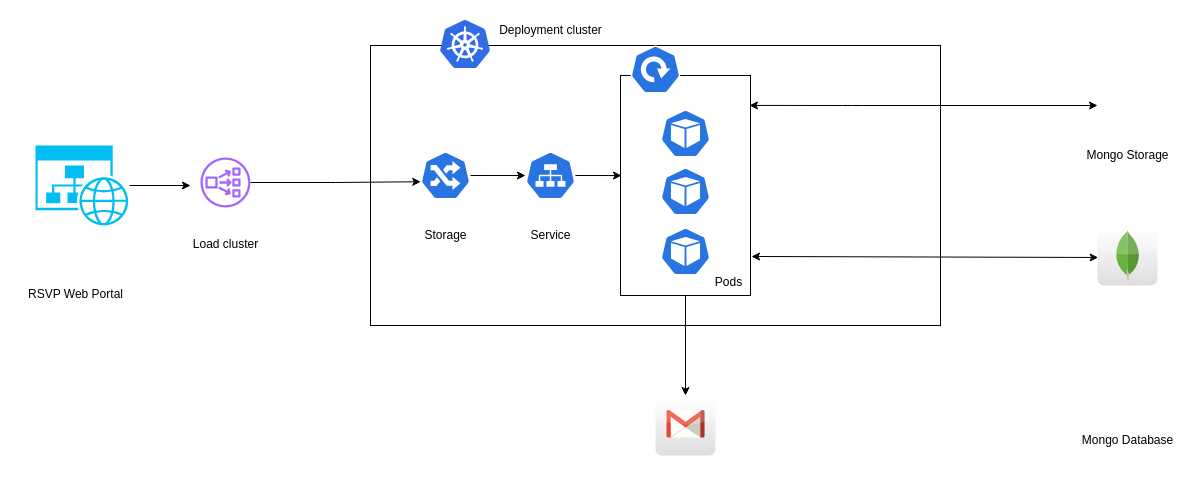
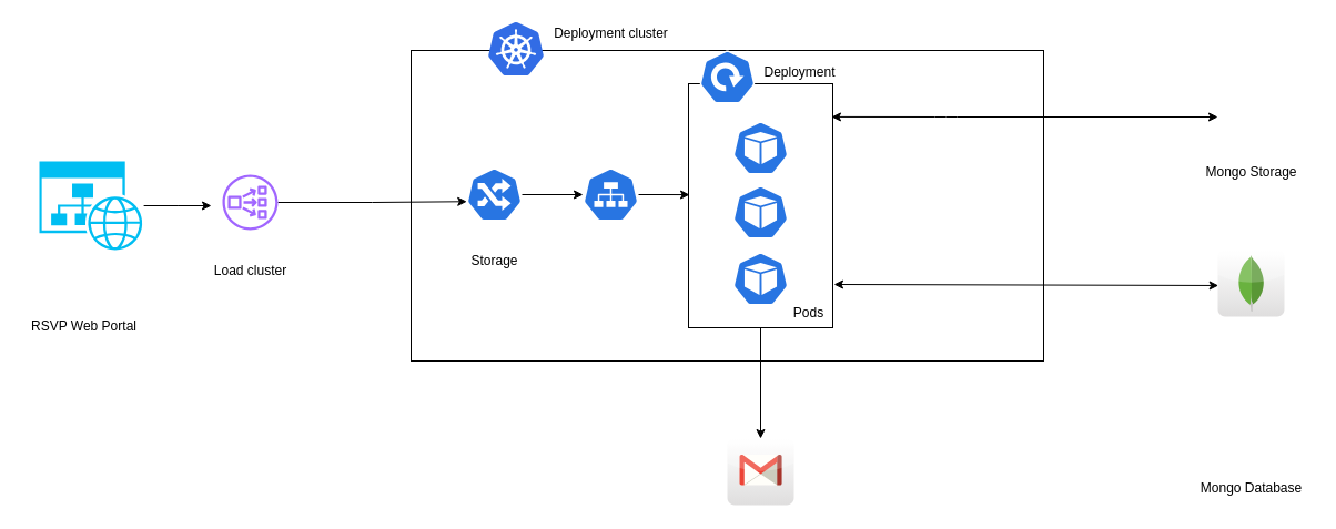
+ <mxCell id="25" value="Deployment" style="text;html=1;align=center;verticalAlign=middle;resizable=0;points=[];autosize=1;strokeColor=none;fillColor=none;" vertex="1" parent="1"><mxGeometry x="680" y="55" width="80" height="20" as="geometry" /></mxCell>
- <mxCell id="27" value="Service" style="text;html=1;align=center;verticalAlign=middle;resizable=0;points=[];autosize=1;strokeColor=none;fillColor=none;" vertex="1" parent="1"><mxGeometry x="520" y="225" width="60" height="20" as="geometry" /></mxCell>
